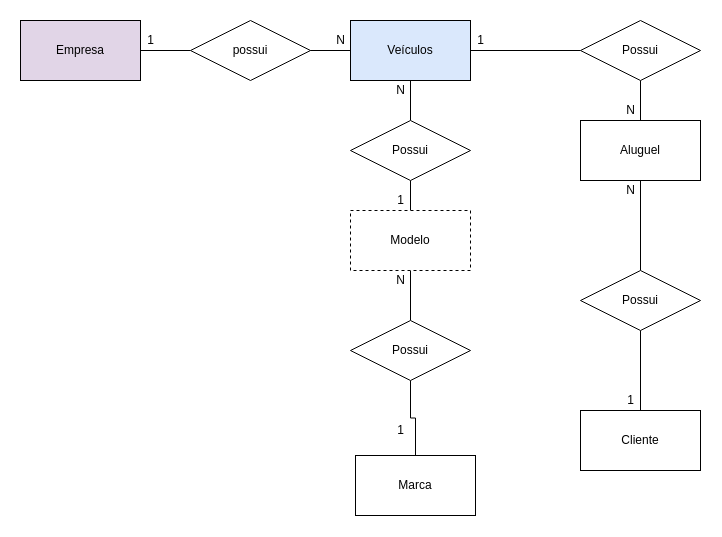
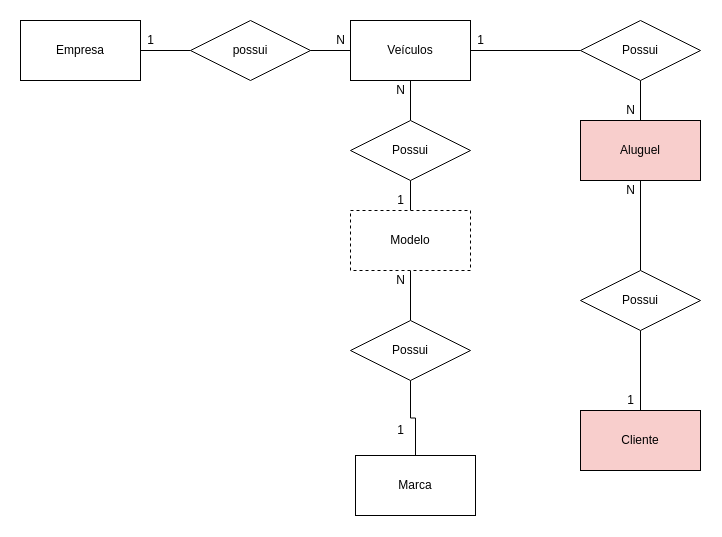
- <mxCell id="3" value="Empresa" style="rounded=0;whiteSpace=wrap;html=1;fillColor=#e1d5e7;" parent="1" vertex="1"><mxGeometry x="20" y="20" width="120" height="60" as="geometry" /></mxCell>
+ <mxCell id="3" value="Empresa" style="rounded=0;whiteSpace=wrap;html=1;" parent="1" vertex="1"><mxGeometry x="20" y="20" width="120" height="60" as="geometry" /></mxCell>
- <mxCell id="5" value="Veículos" style="rounded=0;whiteSpace=wrap;html=1;fillColor=#dae8fc;" parent="1" vertex="1"><mxGeometry x="350" y="20" width="120" height="60" as="geometry" /></mxCell>
+ <mxCell id="5" value="Veículos" style="rounded=0;whiteSpace=wrap;html=1;" parent="1" vertex="1"><mxGeometry x="350" y="20" width="120" height="60" as="geometry" /></mxCell>
- <mxCell id="20" value="Aluguel" style="rounded=0;whiteSpace=wrap;html=1;" parent="1" vertex="1"><mxGeometry x="580" y="120" width="120" height="60" as="geometry" /></mxCell>
+ <mxCell id="20" value="Aluguel" style="rounded=0;whiteSpace=wrap;html=1;fillColor=#f8cecc;" parent="1" vertex="1"><mxGeometry x="580" y="120" width="120" height="60" as="geometry" /></mxCell>
- <mxCell id="21" value="Cliente" style="rounded=0;whiteSpace=wrap;html=1;" parent="1" vertex="1"><mxGeometry x="580" y="410" width="120" height="60" as="geometry" /></mxCell>
+ <mxCell id="21" value="Cliente" style="rounded=0;whiteSpace=wrap;html=1;fillColor=#f8cecc;" parent="1" vertex="1"><mxGeometry x="580" y="410" width="120" height="60" as="geometry" /></mxCell>
